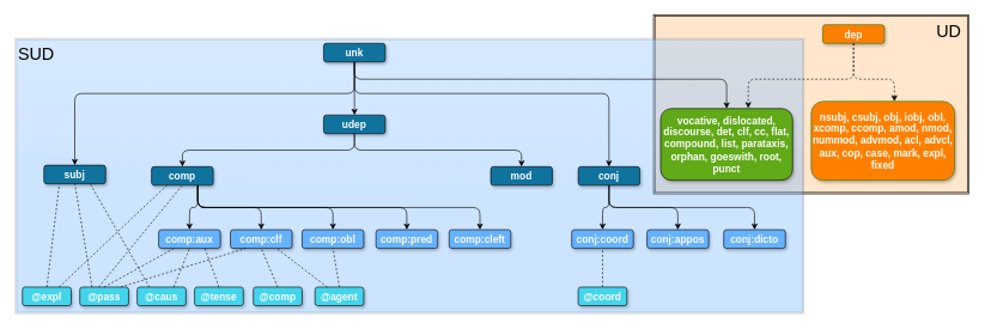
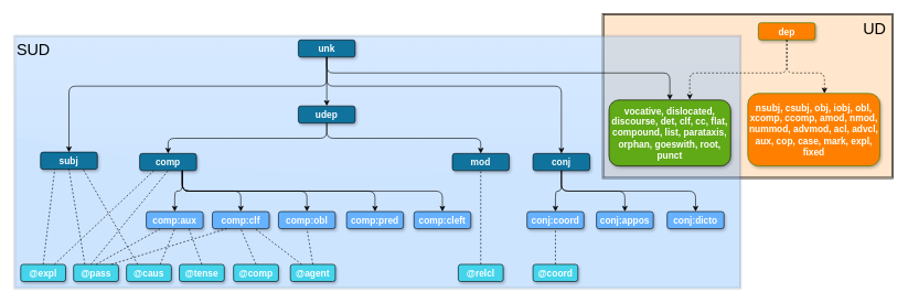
+ <mxCell id="38" value="" style="endArrow=none;dashed=1;html=1;entryX=0.5;entryY=1;entryDx=0;entryDy=0;exitX=0.5;exitY=0;exitDx=0;exitDy=0;" parent="1" source="37" target="9" edge="1"><mxGeometry width="50" height="50" relative="1" as="geometry"><mxPoint x="77" y="390" as="sourcePoint" /><mxPoint x="57" y="470" as="targetPoint" /></mxGeometry></mxCell>
+ <mxCell id="37" value="@relcl" style="rounded=1;fillColor=#44D4EB;strokeColor=#000000;shadow=1;gradientColor=none;fontStyle=1;fontColor=#FFFFFF;fontSize=14;" parent="1" vertex="1"><mxGeometry x="692" y="400" width="68" height="26" as="geometry" /></mxCell>
